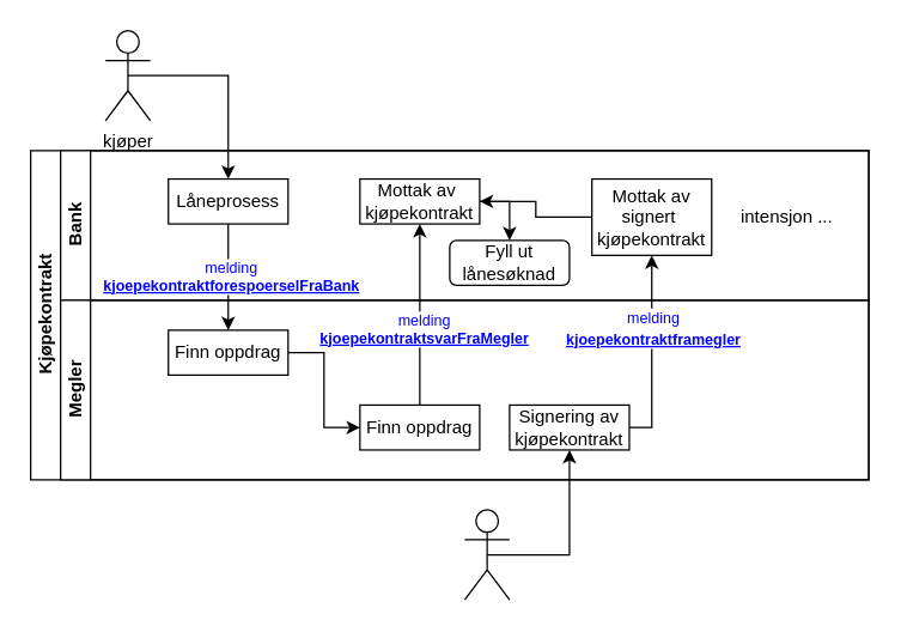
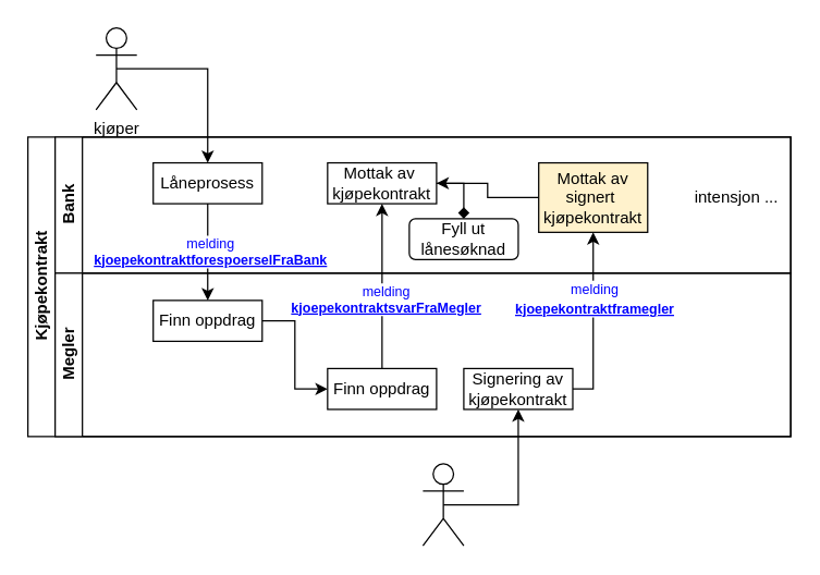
- <mxCell id="9" value="Mottak av signert&amp;nbsp;&lt;br&gt;kjøpekontrakt" style="rounded=0;whiteSpace=wrap;html=1;fontFamily=Helvetica;fontSize=12;fontColor=#000000;align=center;" parent="3" vertex="1"><mxGeometry x="355" y="19" width="80" height="51" as="geometry" /></mxCell>
+ <mxCell id="9" value="Mottak av signert&amp;nbsp;&lt;br&gt;kjøpekontrakt" style="rounded=0;whiteSpace=wrap;html=1;fontFamily=Helvetica;fontSize=12;fontColor=#000000;align=center;fillColor=#fff2cc;" parent="3" vertex="1"><mxGeometry x="355" y="19" width="80" height="51" as="geometry" /></mxCell>
- <mxCell id="10" value="intensjon ..." style="text;html=1;align=center;verticalAlign=middle;resizable=0;points=[];autosize=1;" parent="3" vertex="1"><mxGeometry x="445" y="35" width="80" height="20" as="geometry" /></mxCell>
+ <mxCell id="10" value="intensjon ..." style="text;html=1;align=center;verticalAlign=middle;resizable=0;points=[];autosize=1;" parent="3" vertex="1"><mxGeometry x="460" y="35" width="80" height="20" as="geometry" /></mxCell>
- <mxCell id="7" style="edgeStyle=orthogonalEdgeStyle;rounded=0;orthogonalLoop=1;jettySize=auto;html=1;fontSize=10;fontColor=#0000FF;entryX=0.5;entryY=0;entryDx=0;entryDy=0;" parent="3" source="5" target="6" edge="1"><mxGeometry relative="1" as="geometry"><mxPoint x="300" y="50" as="targetPoint" /><Array as="points"><mxPoint x="300" y="34" /></Array></mxGeometry></mxCell>
+ <mxCell id="7" style="edgeStyle=orthogonalEdgeStyle;rounded=0;orthogonalLoop=1;jettySize=auto;html=1;fontSize=10;fontColor=#0000FF;entryX=0.5;entryY=0;entryDx=0;entryDy=0;endArrow=diamond;" parent="3" source="5" target="6" edge="1"><mxGeometry relative="1" as="geometry"><mxPoint x="300" y="50" as="targetPoint" /><Array as="points"><mxPoint x="300" y="34" /></Array></mxGeometry></mxCell>
